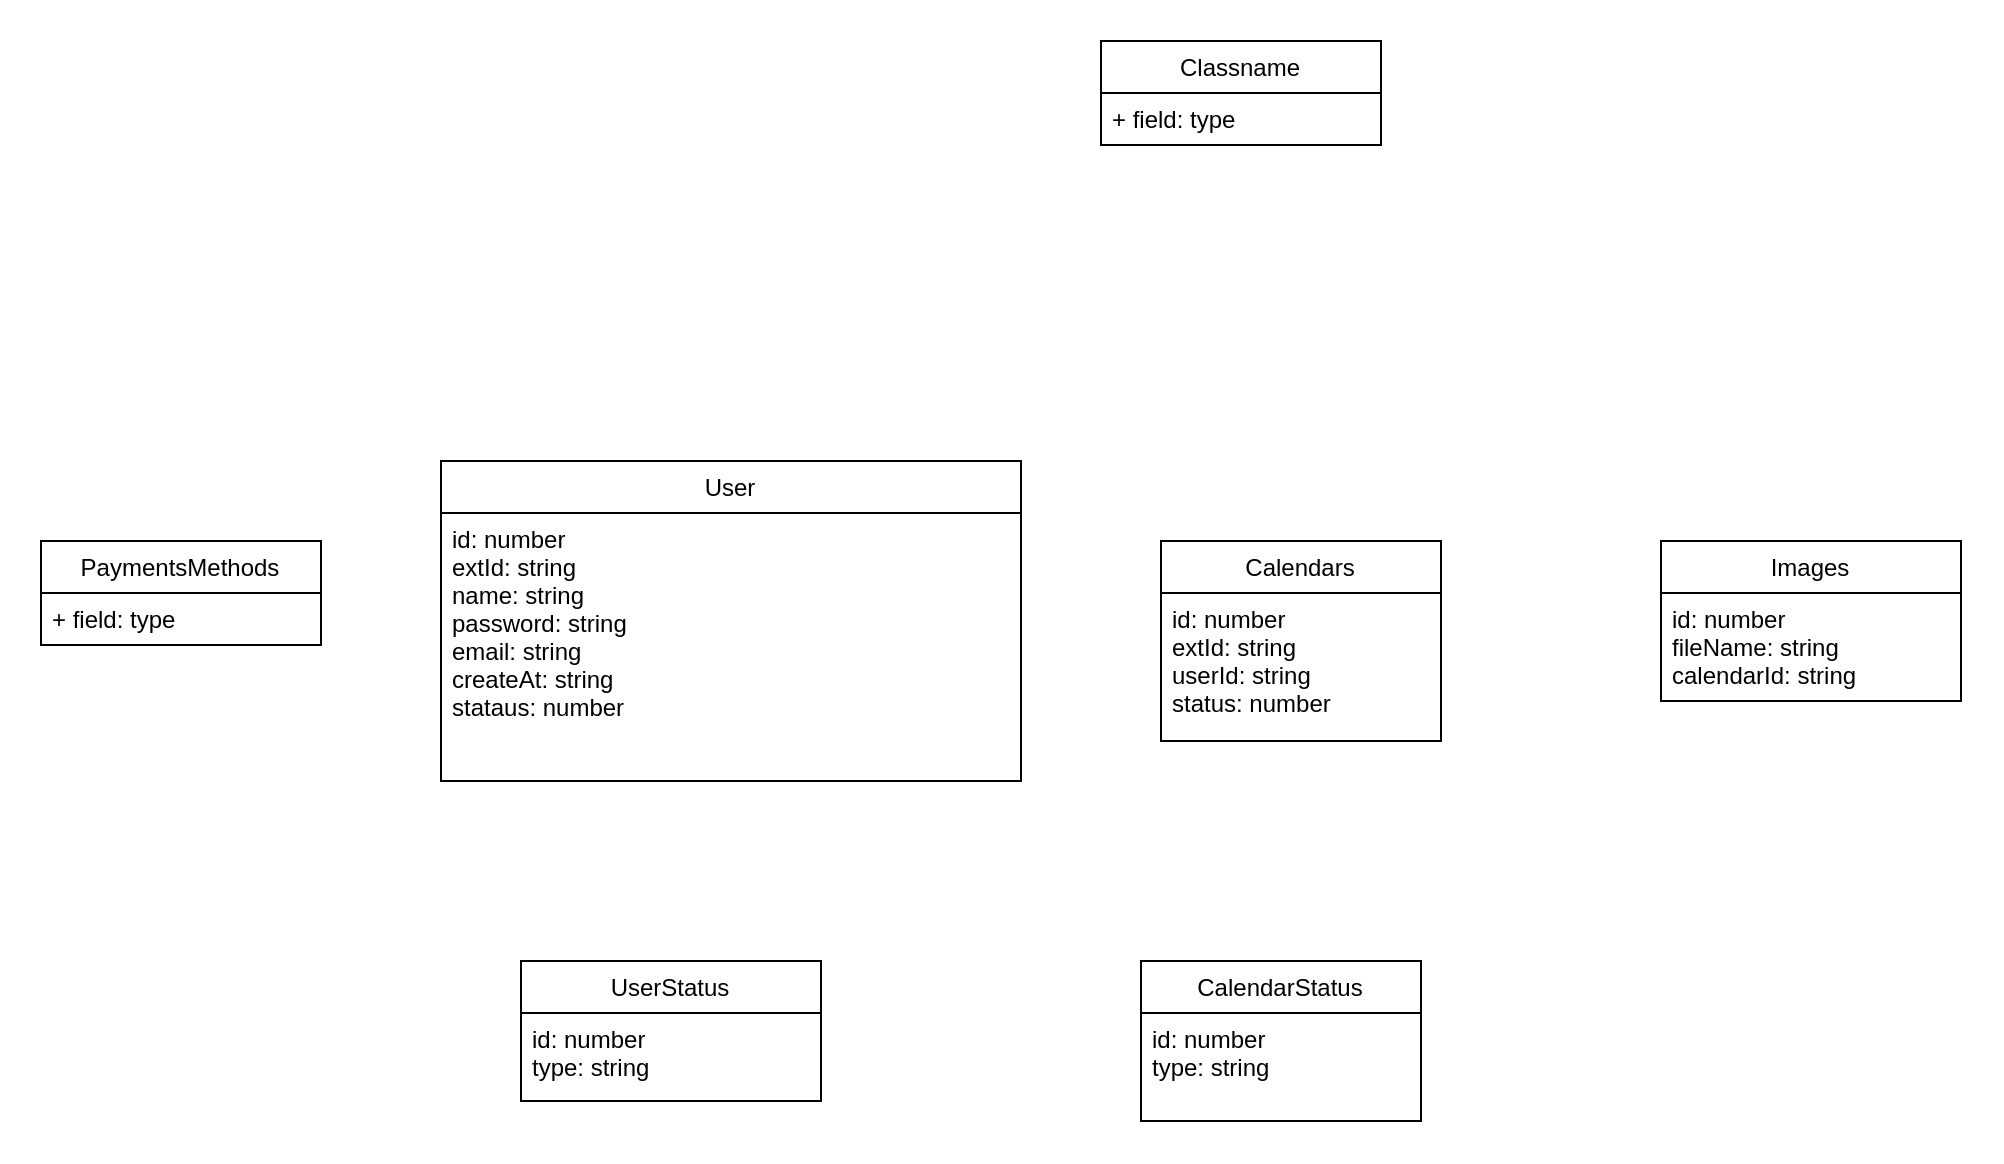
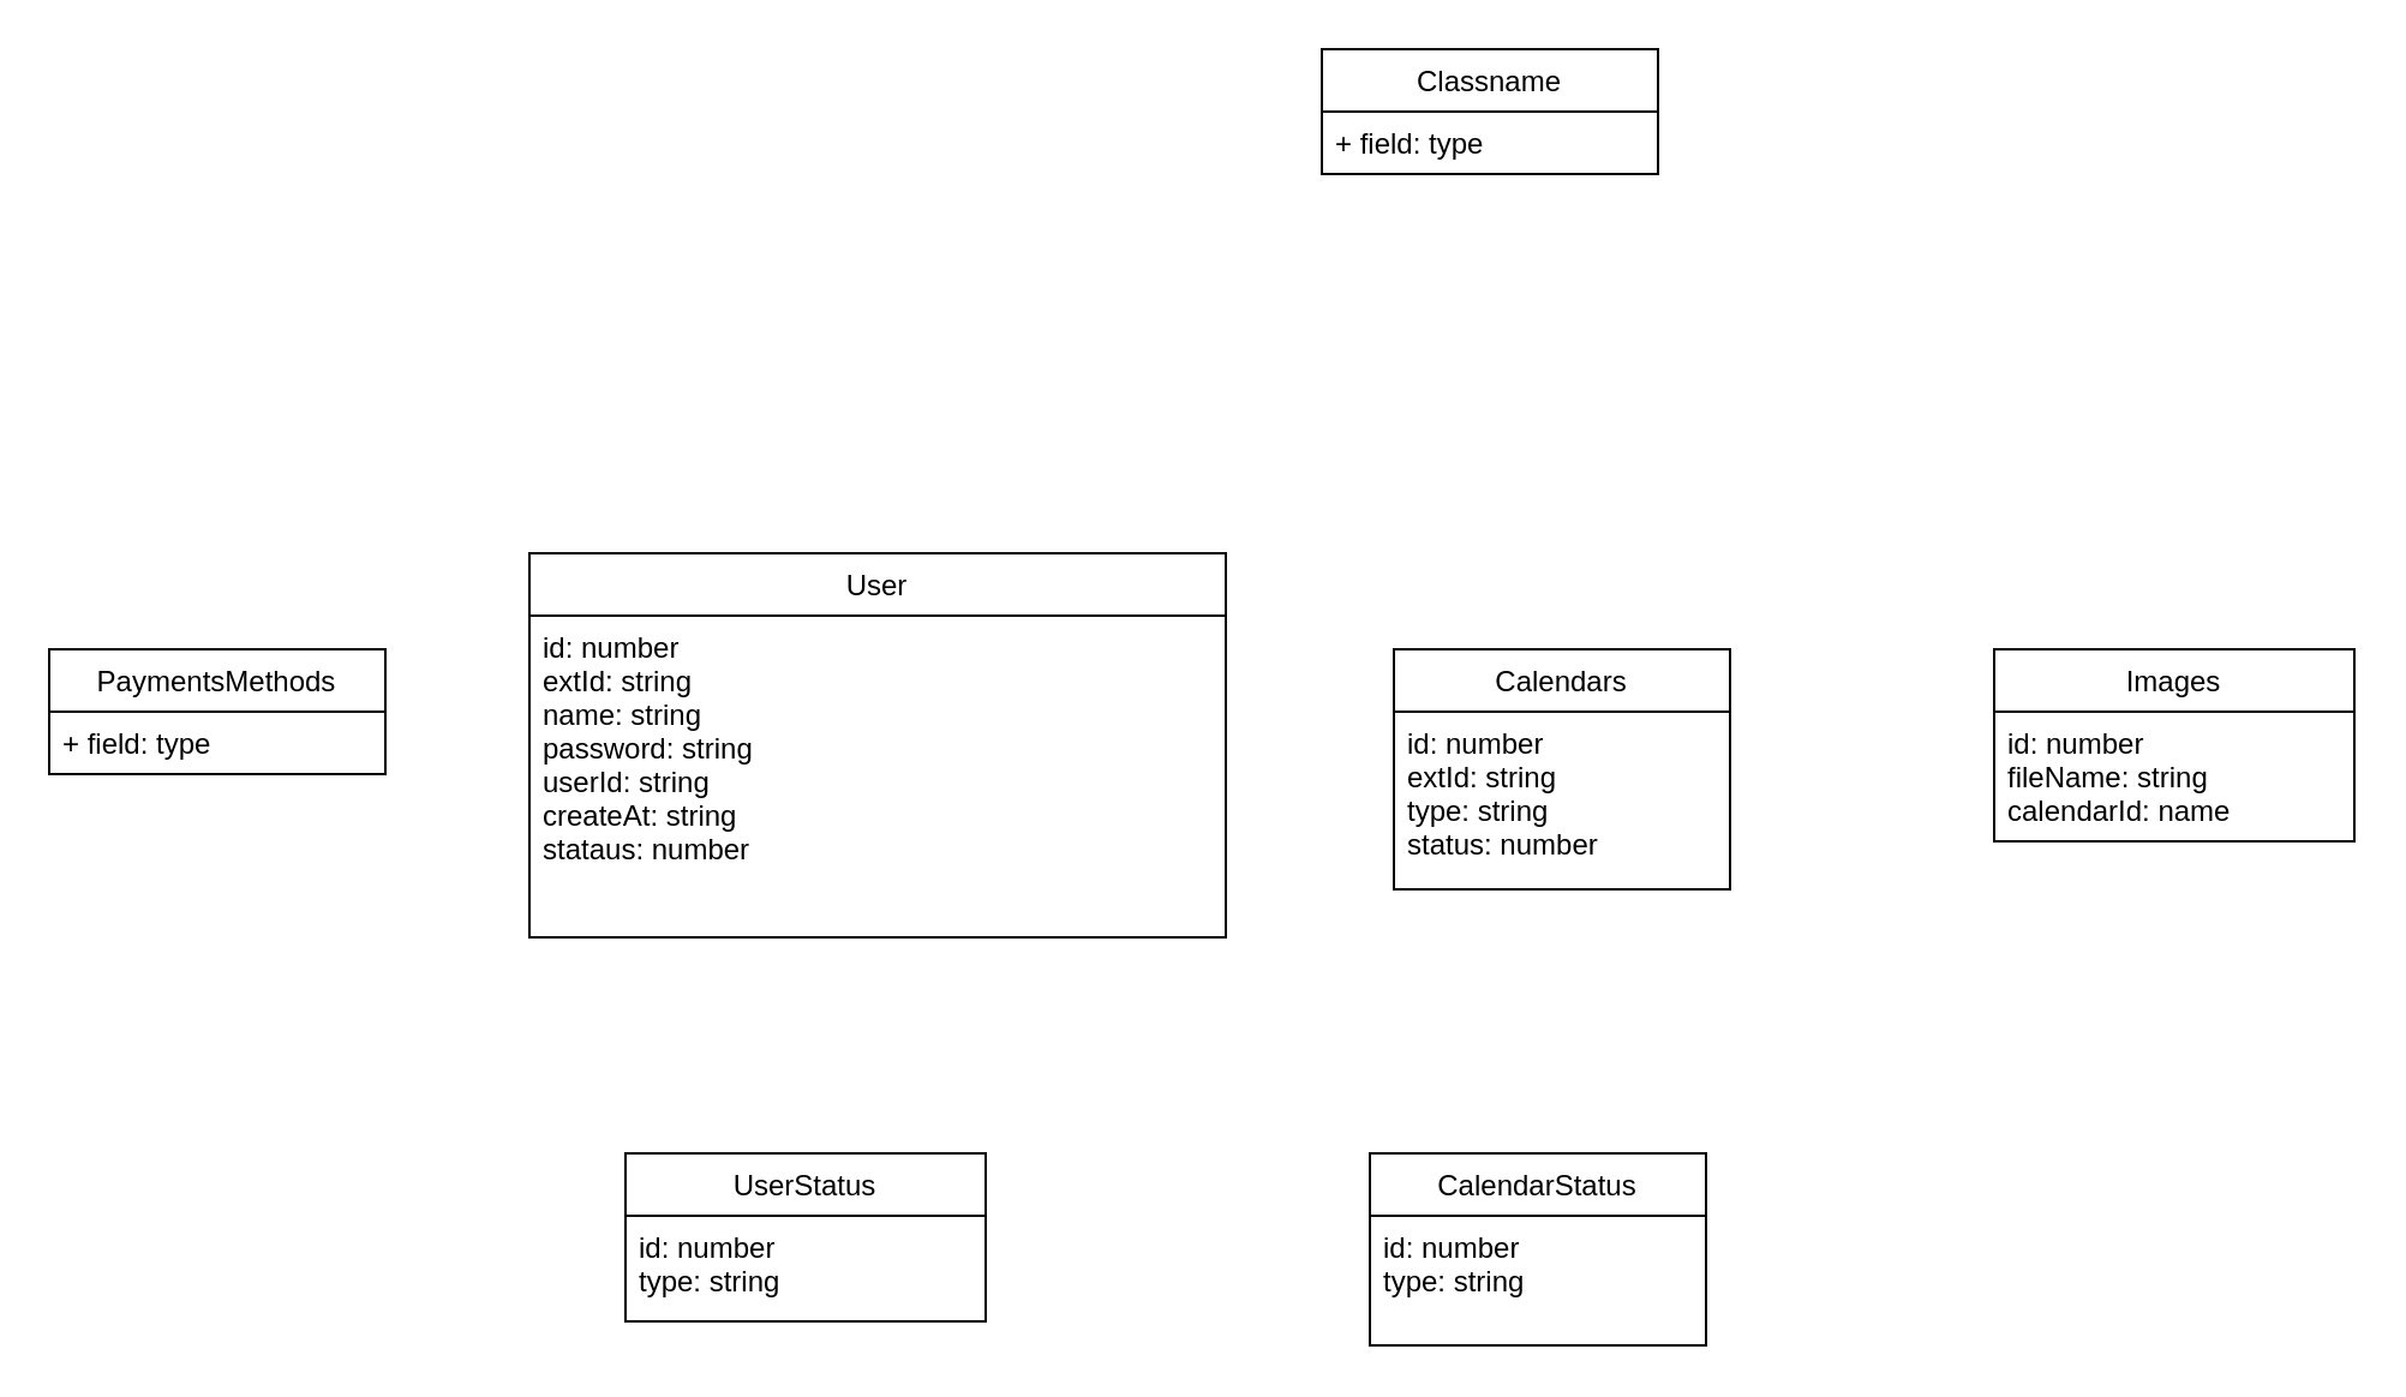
- <mxCell id="3" value="id: number&#10;extId: string&#10;name: string&#10;password: string&#10;email: string&#10;createAt: string&#10;stataus: number" style="text;strokeColor=none;fillColor=none;align=left;verticalAlign=top;spacingLeft=4;spacingRight=4;overflow=hidden;rotatable=0;points=[[0,0.5],[1,0.5]];portConstraint=eastwest;" vertex="1" parent="2"><mxGeometry y="26" width="290" height="134" as="geometry" /></mxCell>
+ <mxCell id="3" value="id: number&#10;extId: string&#10;name: string&#10;password: string&#10;userId: string&#10;createAt: string&#10;stataus: number" style="text;strokeColor=none;fillColor=none;align=left;verticalAlign=top;spacingLeft=4;spacingRight=4;overflow=hidden;rotatable=0;points=[[0,0.5],[1,0.5]];portConstraint=eastwest;" vertex="1" parent="2"><mxGeometry y="26" width="290" height="134" as="geometry" /></mxCell>
- <mxCell id="9" value="id: number&#10;extId: string&#10;userId: string&#10;status: number" style="text;strokeColor=none;fillColor=none;align=left;verticalAlign=top;spacingLeft=4;spacingRight=4;overflow=hidden;rotatable=0;points=[[0,0.5],[1,0.5]];portConstraint=eastwest;" vertex="1" parent="8"><mxGeometry y="26" width="140" height="74" as="geometry" /></mxCell>
+ <mxCell id="9" value="id: number&#10;extId: string&#10;type: string&#10;status: number" style="text;strokeColor=none;fillColor=none;align=left;verticalAlign=top;spacingLeft=4;spacingRight=4;overflow=hidden;rotatable=0;points=[[0,0.5],[1,0.5]];portConstraint=eastwest;" vertex="1" parent="8"><mxGeometry y="26" width="140" height="74" as="geometry" /></mxCell>
- <mxCell id="11" value="id: number&#10;fileName: string&#10;calendarId: string" style="text;strokeColor=none;fillColor=none;align=left;verticalAlign=top;spacingLeft=4;spacingRight=4;overflow=hidden;rotatable=0;points=[[0,0.5],[1,0.5]];portConstraint=eastwest;" vertex="1" parent="10"><mxGeometry y="26" width="150" height="54" as="geometry" /></mxCell>
+ <mxCell id="11" value="id: number&#10;fileName: string&#10;calendarId: name" style="text;strokeColor=none;fillColor=none;align=left;verticalAlign=top;spacingLeft=4;spacingRight=4;overflow=hidden;rotatable=0;points=[[0,0.5],[1,0.5]];portConstraint=eastwest;" vertex="1" parent="10"><mxGeometry y="26" width="150" height="54" as="geometry" /></mxCell>
